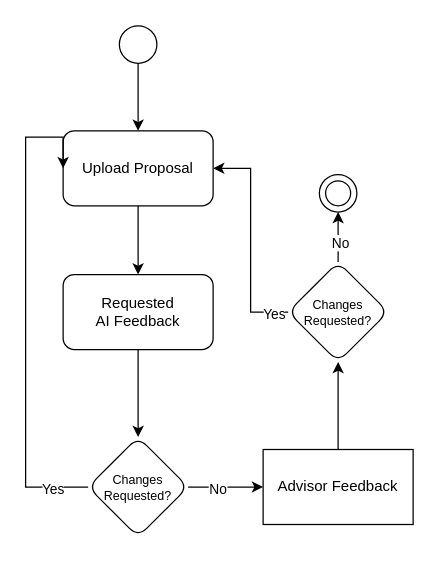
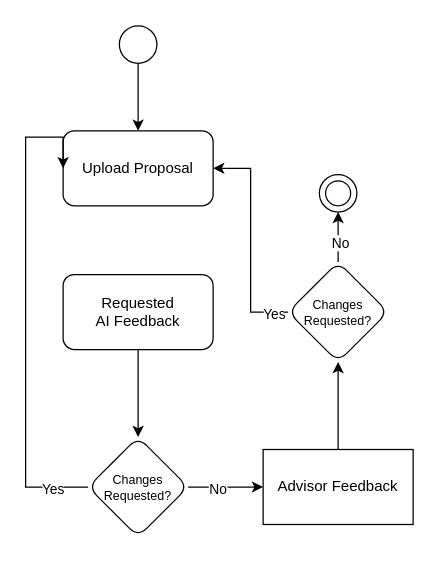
- <mxCell id="2" value="" style="edgeStyle=orthogonalEdgeStyle;rounded=0;orthogonalLoop=1;jettySize=auto;html=1;" parent="1" source="3" target="5" edge="1"><mxGeometry relative="1" as="geometry" /></mxCell>
